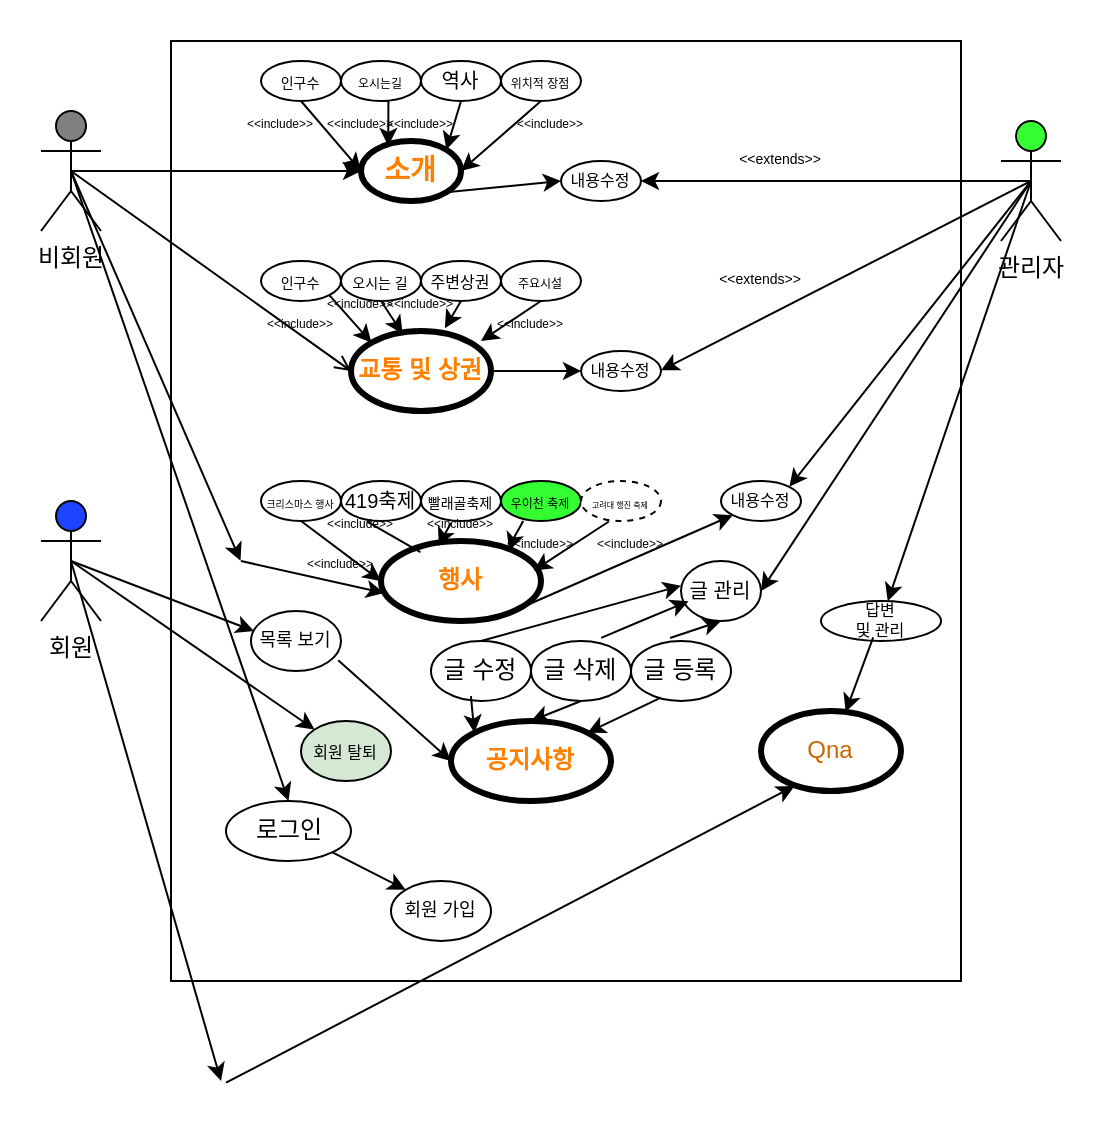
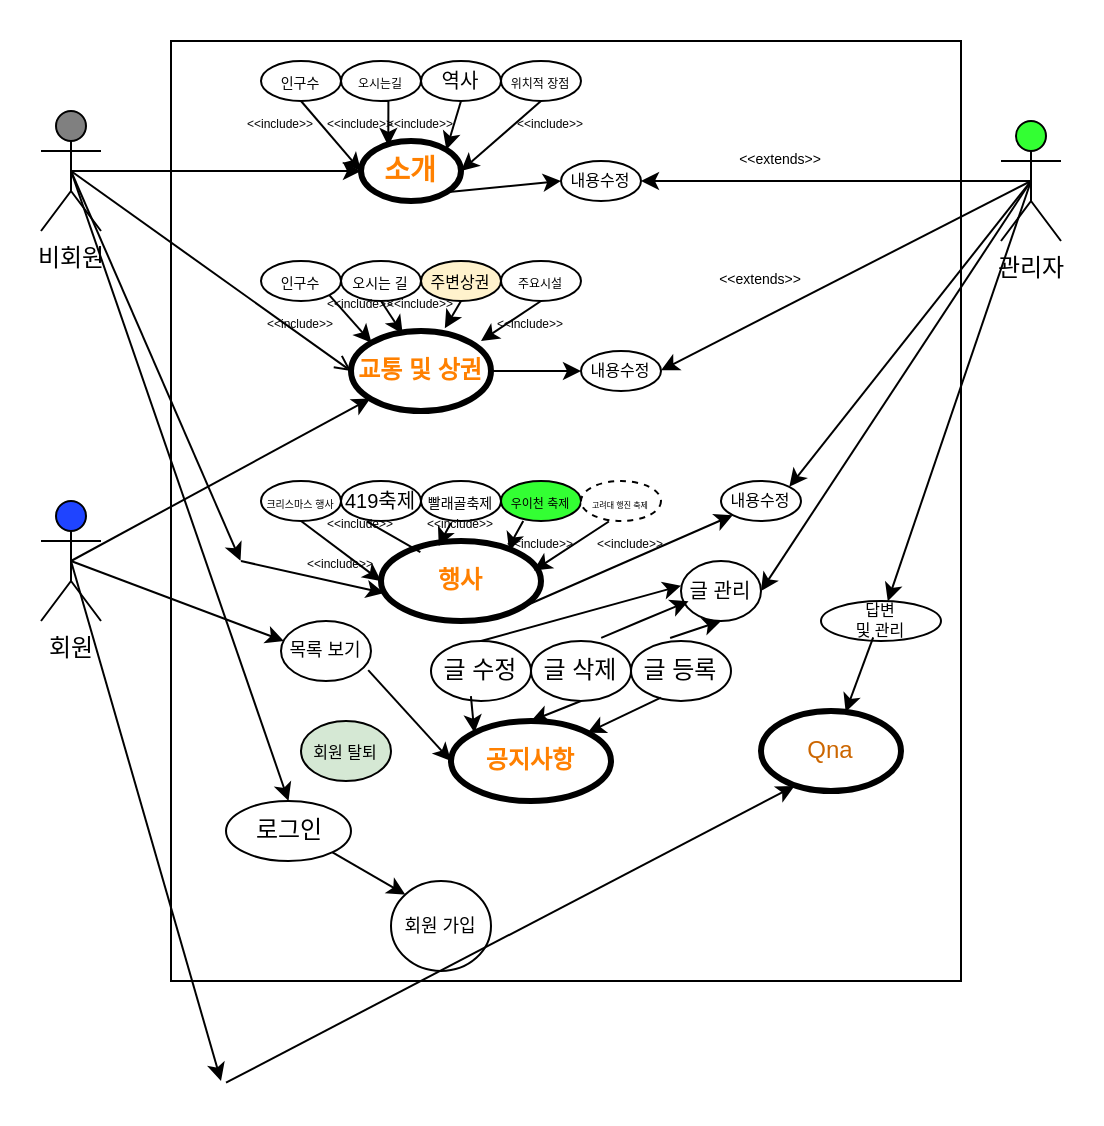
- <mxCell id="27" value="&lt;font style=&quot;font-size: 8px;&quot;&gt;주변상권&lt;/font&gt;" style="ellipse;whiteSpace=wrap;html=1;" parent="1" vertex="1"><mxGeometry x="210" y="130" width="40" height="20" as="geometry" /></mxCell>
+ <mxCell id="27" value="&lt;font style=&quot;font-size: 8px;&quot;&gt;주변상권&lt;/font&gt;" style="ellipse;whiteSpace=wrap;html=1;fillColor=#fff2cc;" parent="1" vertex="1"><mxGeometry x="210" y="130" width="40" height="20" as="geometry" /></mxCell>
- <mxCell id="80" value="" style="endArrow=classic;html=1;rounded=0;entryX=0;entryY=0;entryDx=0;entryDy=0;exitX=0.5;exitY=0.5;exitDx=0;exitDy=0;exitPerimeter=0;" parent="1" source="3" target="79" edge="1"><mxGeometry width="50" height="50" relative="1" as="geometry"><mxPoint x="170" y="330" as="sourcePoint" /><mxPoint x="220" y="280" as="targetPoint" /></mxGeometry></mxCell>
+ <mxCell id="80" value="" style="endArrow=classic;html=1;rounded=0;exitX=0.5;exitY=0.5;exitDx=0;exitDy=0;exitPerimeter=0;" parent="1" source="3" target="24" edge="1"><mxGeometry width="50" height="50" relative="1" as="geometry"><mxPoint x="170" y="330" as="sourcePoint" /><mxPoint x="220" y="280" as="targetPoint" /></mxGeometry></mxCell>
- <mxCell id="73" value="목록 보기" style="ellipse;whiteSpace=wrap;html=1;fontSize=9;" parent="1" vertex="1"><mxGeometry x="125" y="305" width="45" height="30" as="geometry" /></mxCell>
+ <mxCell id="73" value="목록 보기" style="ellipse;whiteSpace=wrap;html=1;fontSize=9;" parent="1" vertex="1"><mxGeometry x="140" y="310" width="45" height="30" as="geometry" /></mxCell>
- <mxCell id="72" value="회원 가입" style="ellipse;whiteSpace=wrap;html=1;spacing=2;fontSize=9;" parent="1" vertex="1"><mxGeometry x="195" y="440" width="50" height="30" as="geometry" /></mxCell>
+ <mxCell id="72" value="회원 가입" style="ellipse;whiteSpace=wrap;html=1;spacing=2;fontSize=9;" parent="1" vertex="1"><mxGeometry x="195" y="440" width="50" height="45" as="geometry" /></mxCell>
